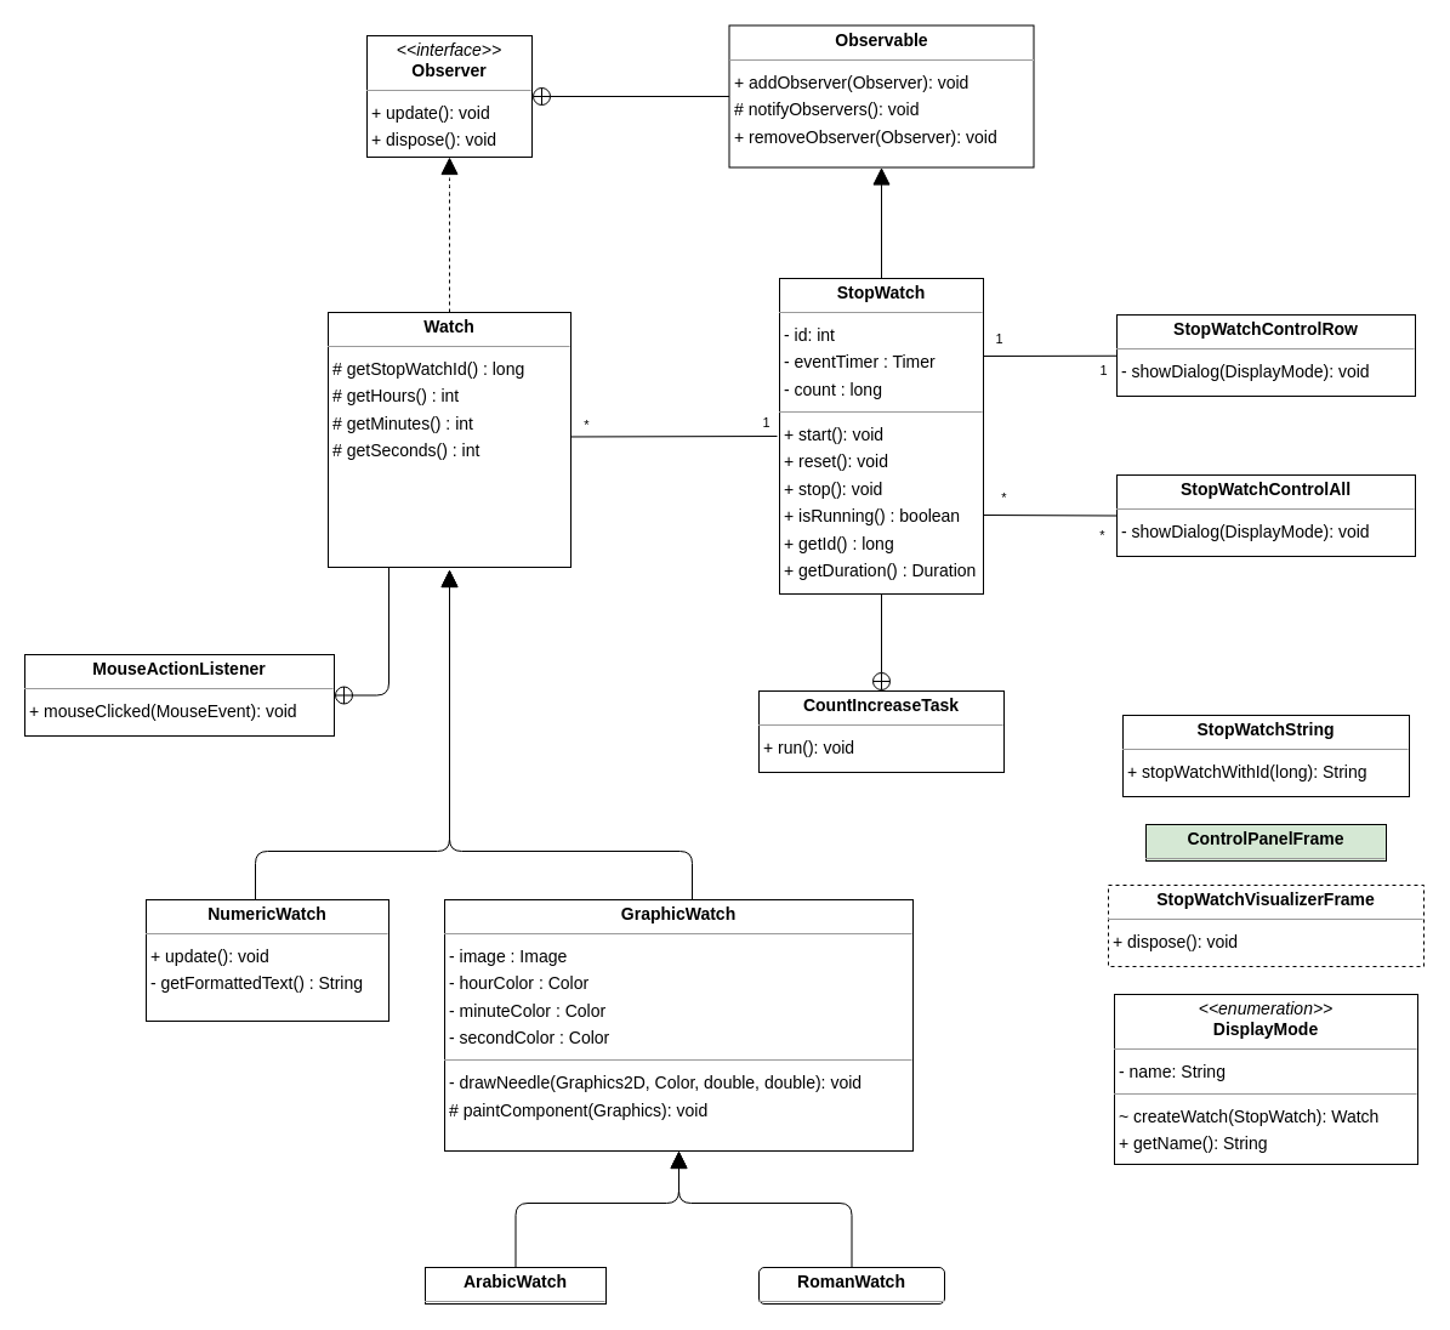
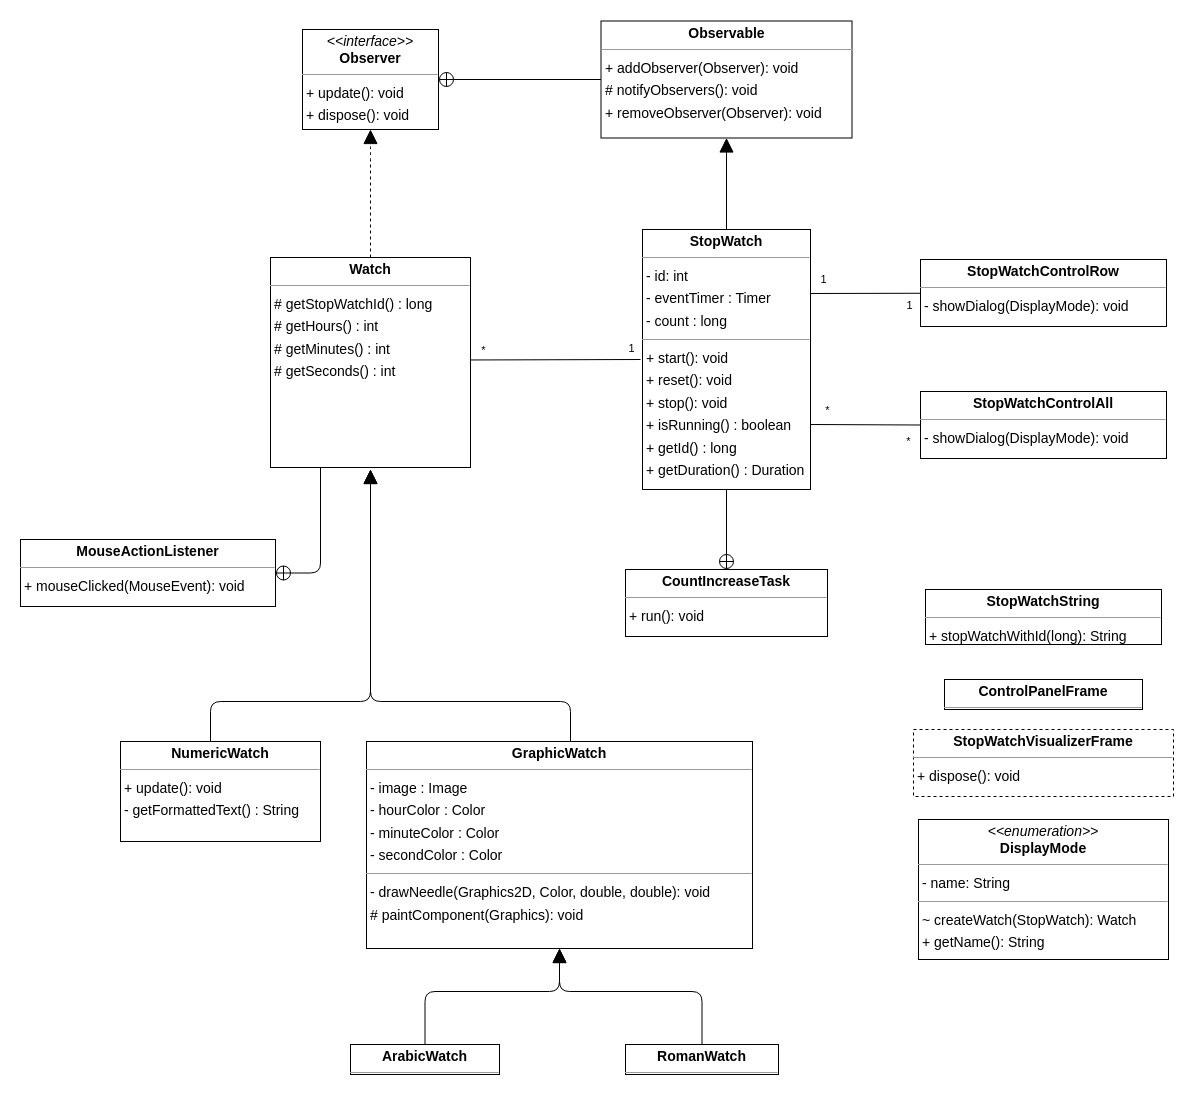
- <mxCell id="15" value="&lt;p style=&quot;margin:0px;margin-top:4px;text-align:center;&quot;&gt;&lt;b&gt;StopWatchString&lt;/b&gt;&lt;/p&gt;&lt;hr size=&quot;1&quot;/&gt;&lt;p style=&quot;margin:0 0 0 4px;line-height:1.6;&quot;&gt;+ stopWatchWithId(long): String&lt;/p&gt;" style="verticalAlign=top;align=left;overflow=fill;fontSize=14;fontFamily=Helvetica;html=1;rounded=0;shadow=0;comic=0;labelBackgroundColor=none;strokeWidth=1;" parent="1" vertex="1"><mxGeometry x="925" y="589" width="236" height="67" as="geometry" /></mxCell>
+ <mxCell id="15" value="&lt;p style=&quot;margin:0px;margin-top:4px;text-align:center;&quot;&gt;&lt;b&gt;StopWatchString&lt;/b&gt;&lt;/p&gt;&lt;hr size=&quot;1&quot;/&gt;&lt;p style=&quot;margin:0 0 0 4px;line-height:1.6;&quot;&gt;+ stopWatchWithId(long): String&lt;/p&gt;" style="verticalAlign=top;align=left;overflow=fill;fontSize=14;fontFamily=Helvetica;html=1;rounded=0;shadow=0;comic=0;labelBackgroundColor=none;strokeWidth=1;" parent="1" vertex="1"><mxGeometry x="925" y="589" width="236" height="55" as="geometry" /></mxCell>
- <mxCell id="3" value="&lt;p style=&quot;margin:0px;margin-top:4px;text-align:center;&quot;&gt;&lt;b&gt;ControlPanelFrame&lt;/b&gt;&lt;/p&gt;&lt;hr size=&quot;1&quot;/&gt;" style="verticalAlign=top;align=left;overflow=fill;fontSize=14;fontFamily=Helvetica;html=1;rounded=0;shadow=0;comic=0;labelBackgroundColor=none;strokeWidth=1;fillColor=#d5e8d4;" parent="1" vertex="1"><mxGeometry x="944" y="679" width="198" height="30" as="geometry" /></mxCell>
+ <mxCell id="3" value="&lt;p style=&quot;margin:0px;margin-top:4px;text-align:center;&quot;&gt;&lt;b&gt;ControlPanelFrame&lt;/b&gt;&lt;/p&gt;&lt;hr size=&quot;1&quot;/&gt;" style="verticalAlign=top;align=left;overflow=fill;fontSize=14;fontFamily=Helvetica;html=1;rounded=0;shadow=0;comic=0;labelBackgroundColor=none;strokeWidth=1;" parent="1" vertex="1"><mxGeometry x="944" y="679" width="198" height="30" as="geometry" /></mxCell>
- <mxCell id="11" value="&lt;p style=&quot;margin:0px;margin-top:4px;text-align:center;&quot;&gt;&lt;b&gt;RomanWatch&lt;/b&gt;&lt;/p&gt;&lt;hr size=&quot;1&quot;/&gt;" style="verticalAlign=top;align=left;overflow=fill;fontSize=14;fontFamily=Helvetica;html=1;shadow=0;comic=0;labelBackgroundColor=none;strokeWidth=1;rounded=1;" parent="1" vertex="1"><mxGeometry x="625" y="1044" width="153" height="30" as="geometry" /></mxCell>
+ <mxCell id="11" value="&lt;p style=&quot;margin:0px;margin-top:4px;text-align:center;&quot;&gt;&lt;b&gt;RomanWatch&lt;/b&gt;&lt;/p&gt;&lt;hr size=&quot;1&quot;/&gt;" style="verticalAlign=top;align=left;overflow=fill;fontSize=14;fontFamily=Helvetica;html=1;rounded=0;shadow=0;comic=0;labelBackgroundColor=none;strokeWidth=1;" parent="1" vertex="1"><mxGeometry x="625" y="1044" width="153" height="30" as="geometry" /></mxCell>
